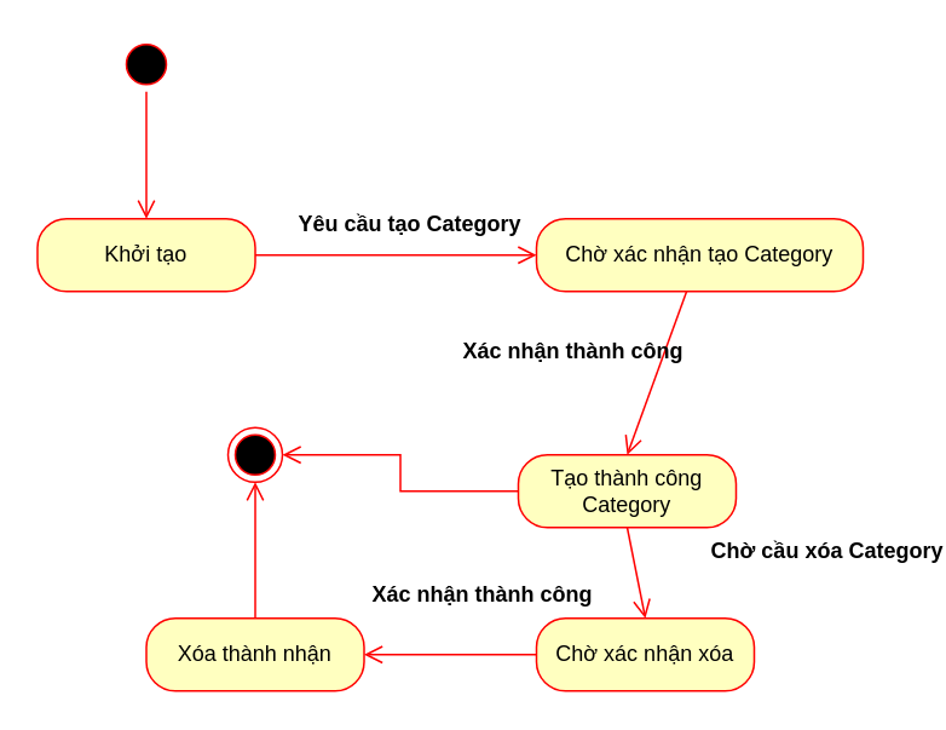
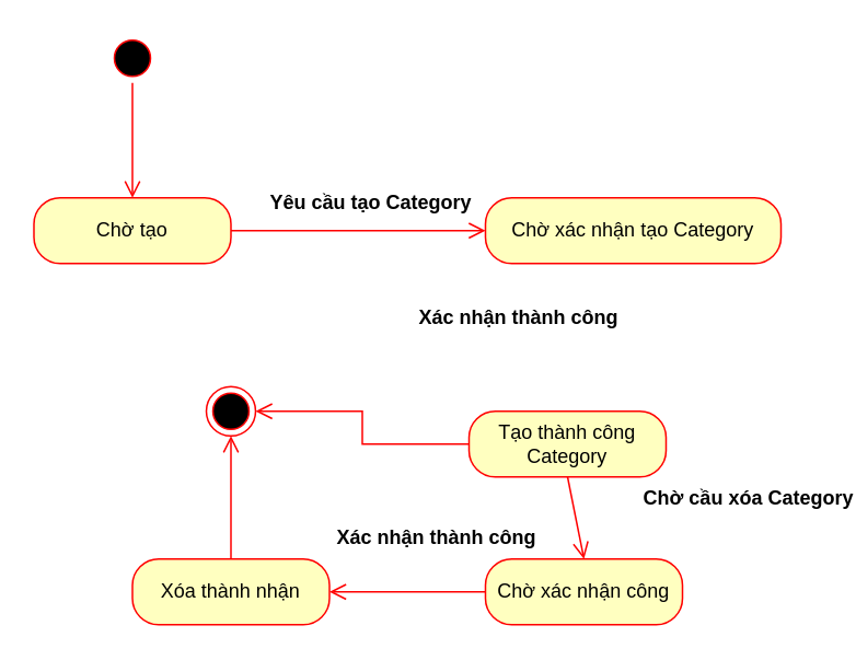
- <mxCell id="5" value="Khởi tạo" style="rounded=1;whiteSpace=wrap;html=1;arcSize=40;fontColor=#000000;fillColor=#ffffc0;strokeColor=#ff0000;" vertex="1" parent="1"><mxGeometry x="20" y="120" width="120" height="40" as="geometry" /></mxCell>
+ <mxCell id="5" value="Chờ tạo" style="rounded=1;whiteSpace=wrap;html=1;arcSize=40;fontColor=#000000;fillColor=#ffffc0;strokeColor=#ff0000;" vertex="1" parent="1"><mxGeometry x="20" y="120" width="120" height="40" as="geometry" /></mxCell>
- <mxCell id="9" value="" style="html=1;verticalAlign=bottom;endArrow=open;endSize=8;strokeColor=#ff0000;rounded=0;entryX=0.5;entryY=0;entryDx=0;entryDy=0;" edge="1" source="8" parent="1" target="10"><mxGeometry relative="1" as="geometry"><mxPoint x="385" y="220" as="targetPoint" /></mxGeometry></mxCell>
- <mxCell id="13" value="Chờ xác nhận xóa" style="rounded=1;whiteSpace=wrap;html=1;arcSize=40;fontColor=#000000;fillColor=#ffffc0;strokeColor=#ff0000;" vertex="1" parent="1"><mxGeometry x="295" y="340" width="120" height="40" as="geometry" /></mxCell>
+ <mxCell id="13" value="Chờ xác nhận công" style="rounded=1;whiteSpace=wrap;html=1;arcSize=40;fontColor=#000000;fillColor=#ffffc0;strokeColor=#ff0000;" vertex="1" parent="1"><mxGeometry x="295" y="340" width="120" height="40" as="geometry" /></mxCell>
